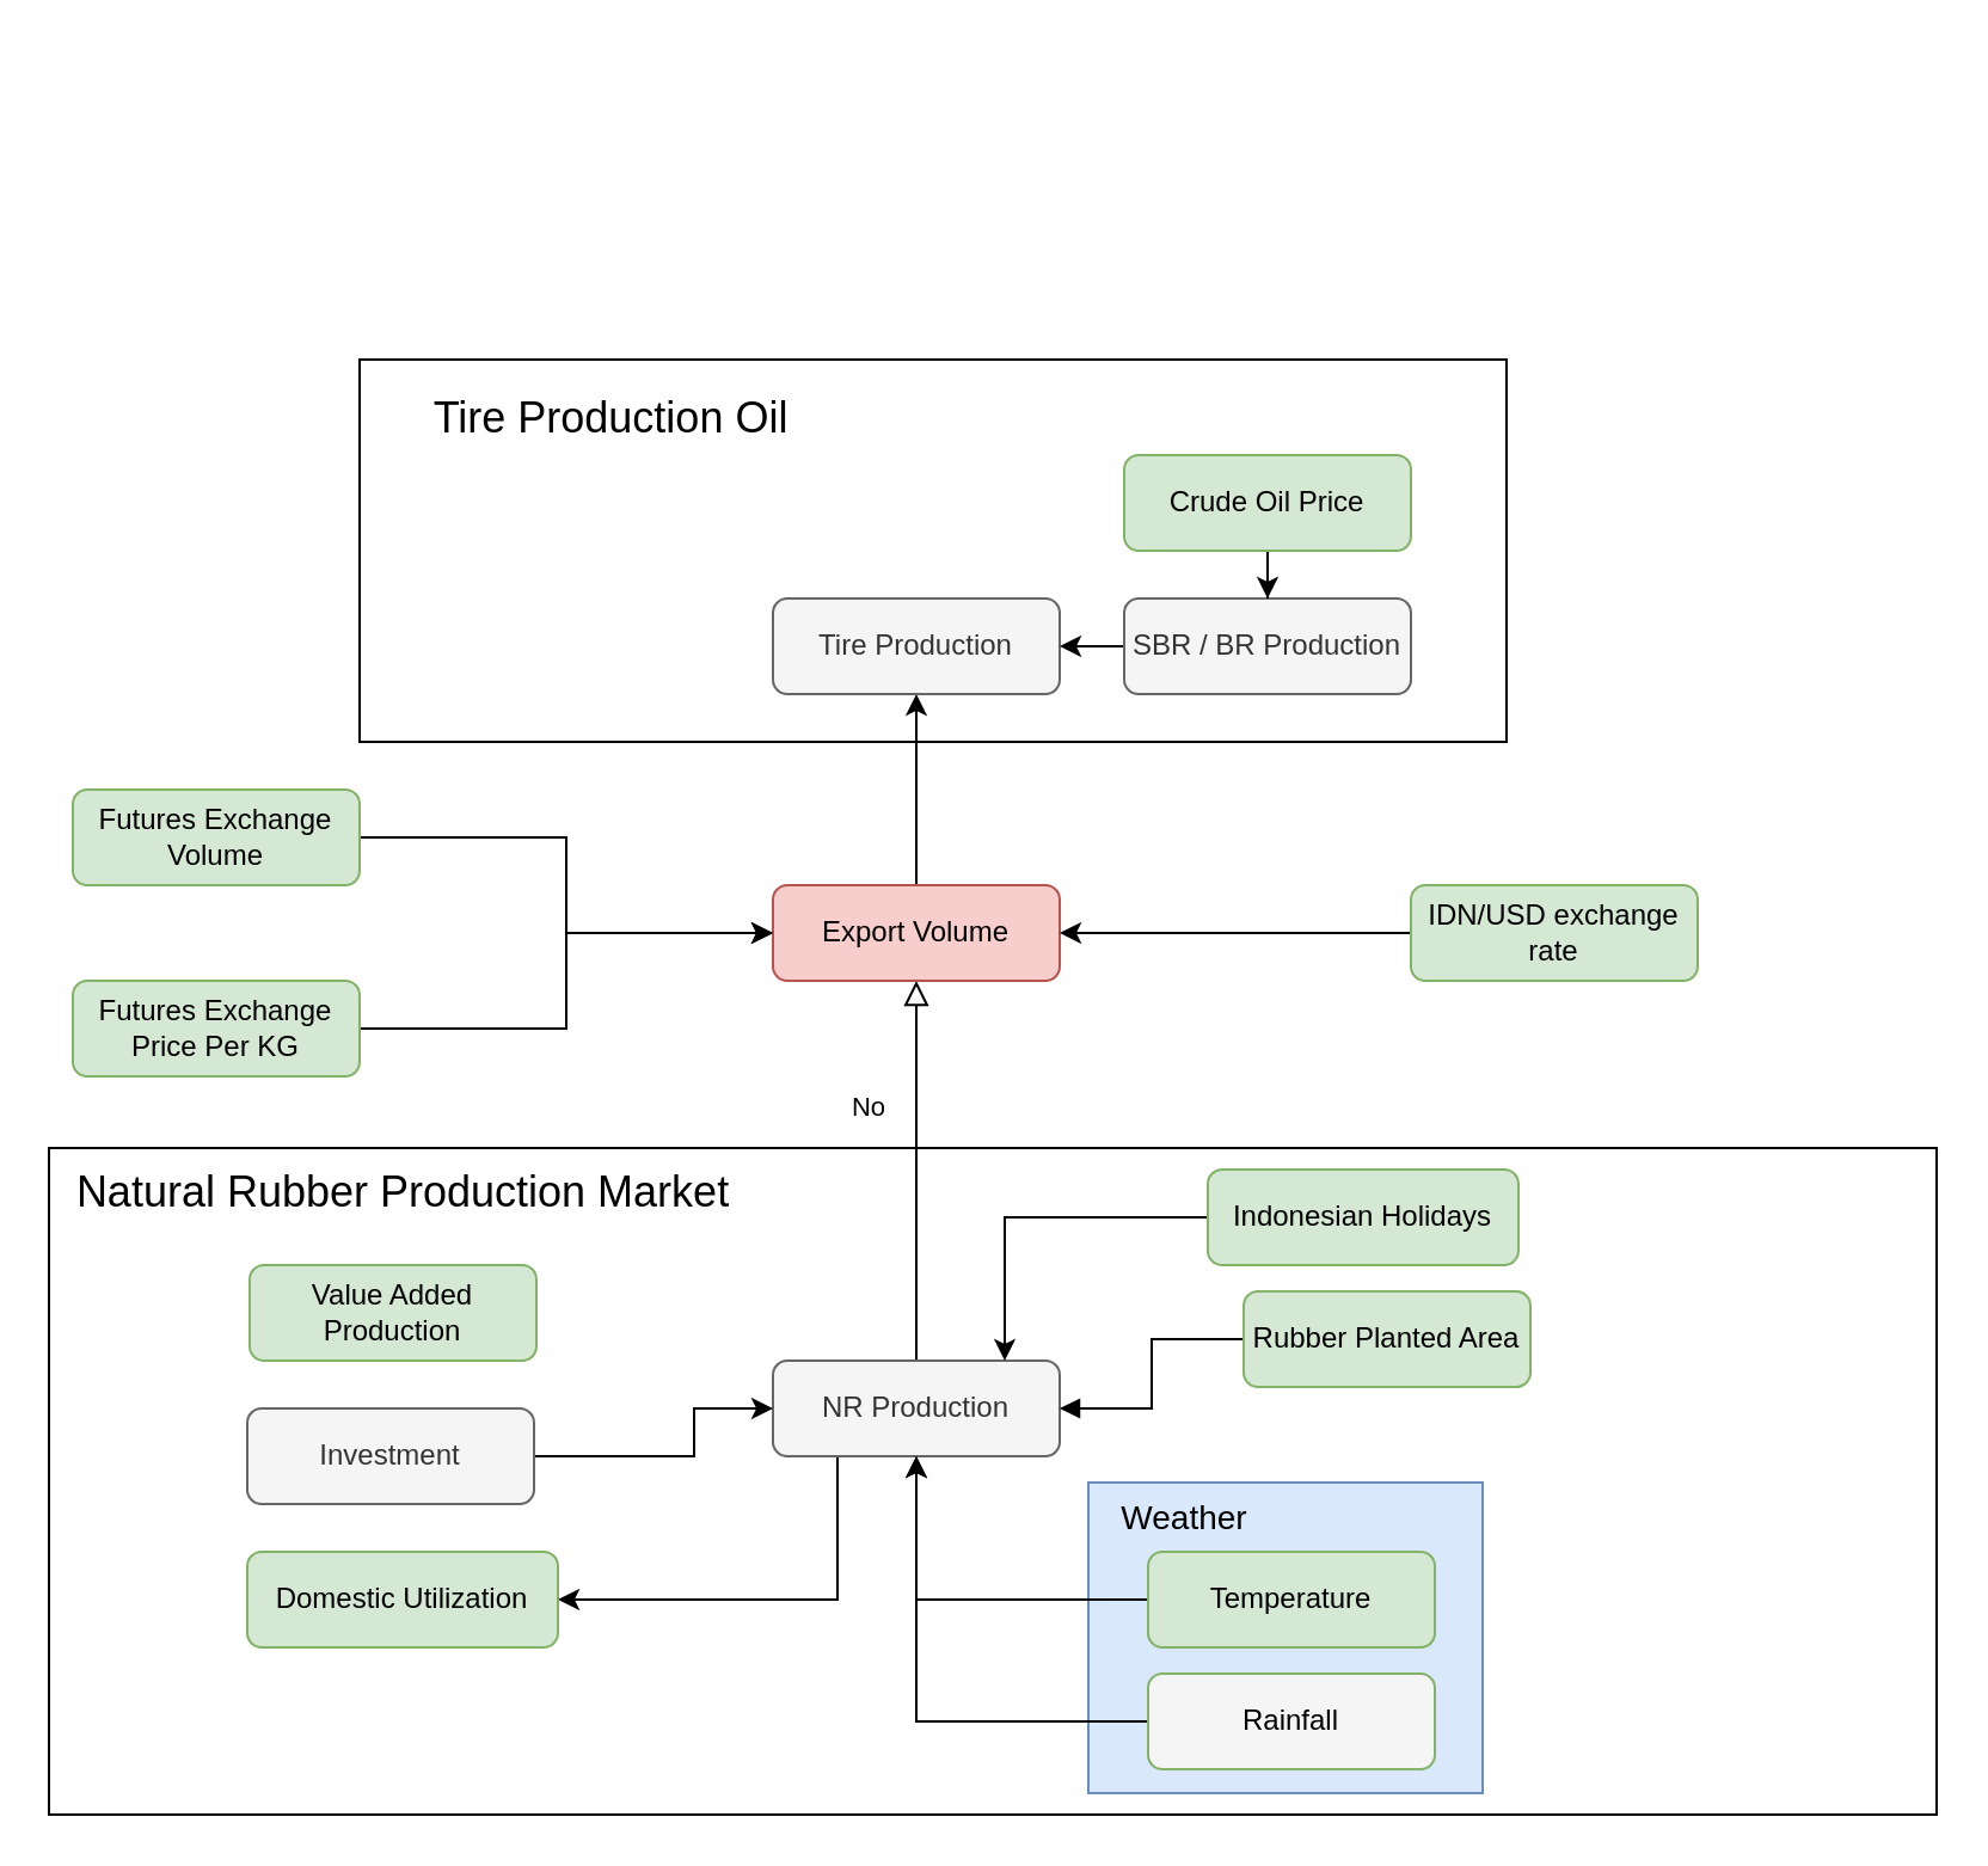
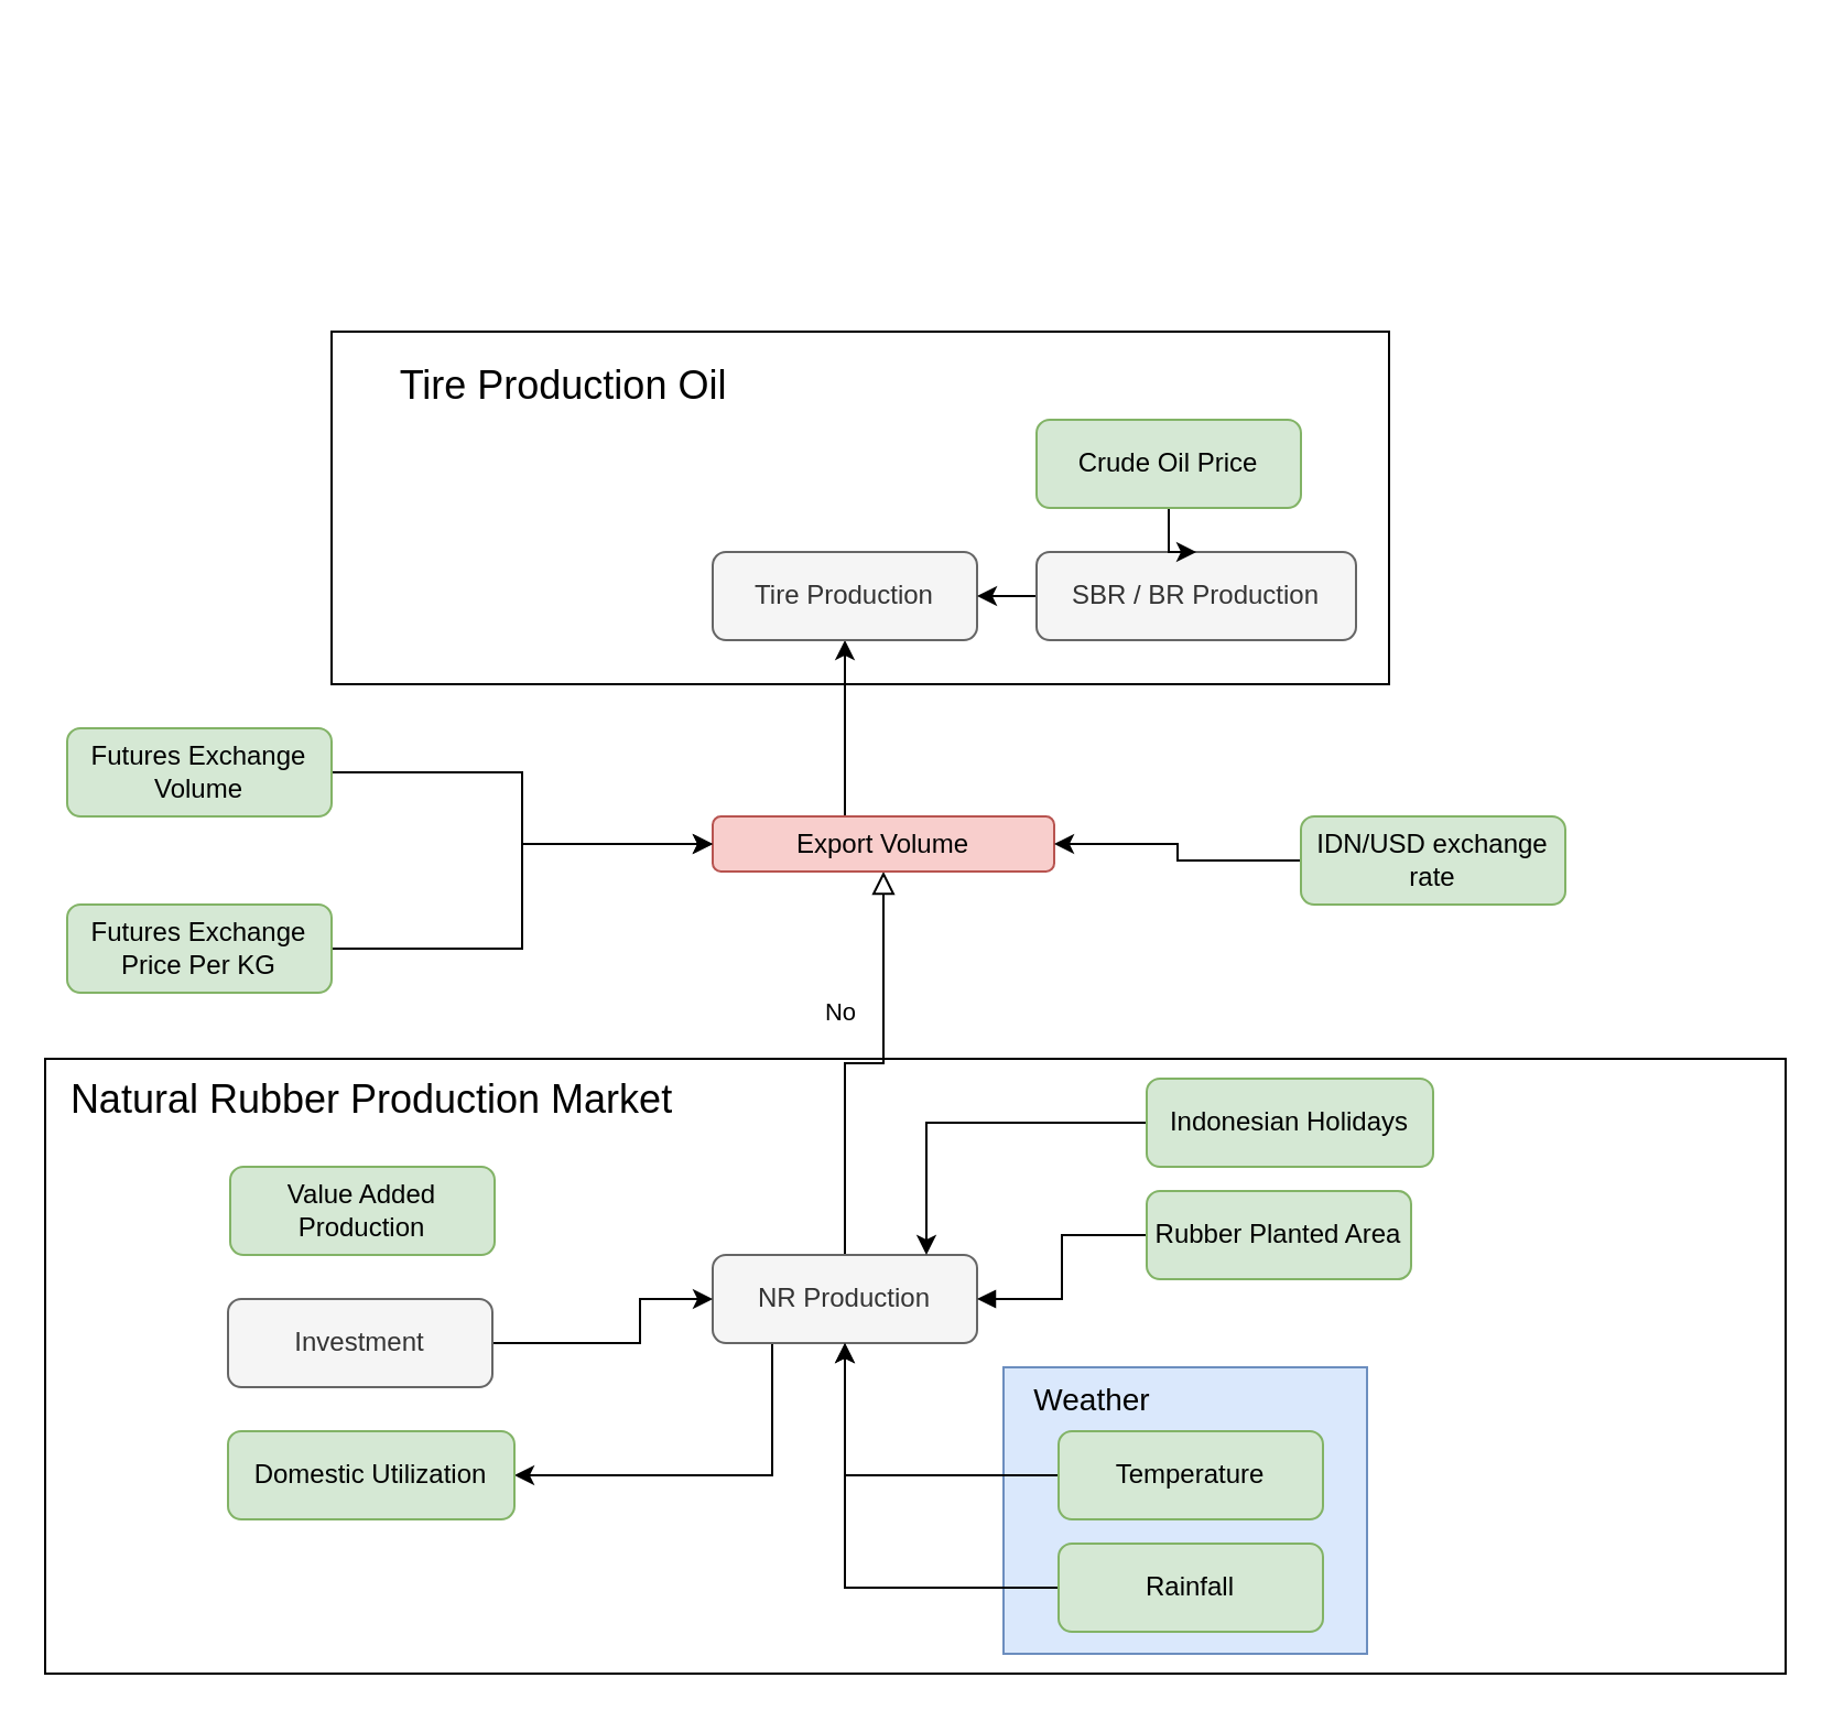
- <mxCell id="19" value="SBR / BR Production" style="rounded=1;whiteSpace=wrap;html=1;fontSize=12;glass=0;strokeWidth=1;shadow=0;fillColor=#f5f5f5;strokeColor=#666666;fontColor=#333333;" vertex="1" parent="1"><mxGeometry x="470" y="250" width="120" height="40" as="geometry" /></mxCell>
+ <mxCell id="19" value="SBR / BR Production" style="rounded=1;whiteSpace=wrap;html=1;fontSize=12;glass=0;strokeWidth=1;shadow=0;fillColor=#f5f5f5;strokeColor=#666666;fontColor=#333333;" vertex="1" parent="1"><mxGeometry x="470" y="250" width="145" height="40" as="geometry" /></mxCell>
- <mxCell id="6" value="Export Volume" style="rounded=1;whiteSpace=wrap;html=1;fontSize=12;glass=0;strokeWidth=1;shadow=0;fillColor=#f8cecc;strokeColor=#b85450;" vertex="1" parent="1"><mxGeometry x="323" y="370" width="120" height="40" as="geometry" /></mxCell>
+ <mxCell id="6" value="Export Volume" style="rounded=1;whiteSpace=wrap;html=1;fontSize=12;glass=0;strokeWidth=1;shadow=0;fillColor=#f8cecc;strokeColor=#b85450;" vertex="1" parent="1"><mxGeometry x="323" y="370" width="155" height="25" as="geometry" /></mxCell>
- <mxCell id="24" value="Indonesian Holidays" style="rounded=1;whiteSpace=wrap;html=1;fontSize=12;glass=0;strokeWidth=1;shadow=0;fillColor=#d5e8d4;strokeColor=#82b366;" vertex="1" parent="1"><mxGeometry x="505" y="489" width="130" height="40" as="geometry" /></mxCell>
+ <mxCell id="24" value="Indonesian Holidays" style="rounded=1;whiteSpace=wrap;html=1;fontSize=12;glass=0;strokeWidth=1;shadow=0;fillColor=#d5e8d4;strokeColor=#82b366;" vertex="1" parent="1"><mxGeometry x="520" y="489" width="130" height="40" as="geometry" /></mxCell>
- <mxCell id="33" value="Rainfall" style="rounded=1;whiteSpace=wrap;html=1;fontSize=12;glass=0;strokeWidth=1;shadow=0;fillColor=#f5f5f5;strokeColor=#82b366;" vertex="1" parent="1"><mxGeometry x="480" y="700" width="120" height="40" as="geometry" /></mxCell>
+ <mxCell id="33" value="Rainfall" style="rounded=1;whiteSpace=wrap;html=1;fontSize=12;glass=0;strokeWidth=1;shadow=0;fillColor=#d5e8d4;strokeColor=#82b366;" vertex="1" parent="1"><mxGeometry x="480" y="700" width="120" height="40" as="geometry" /></mxCell>
